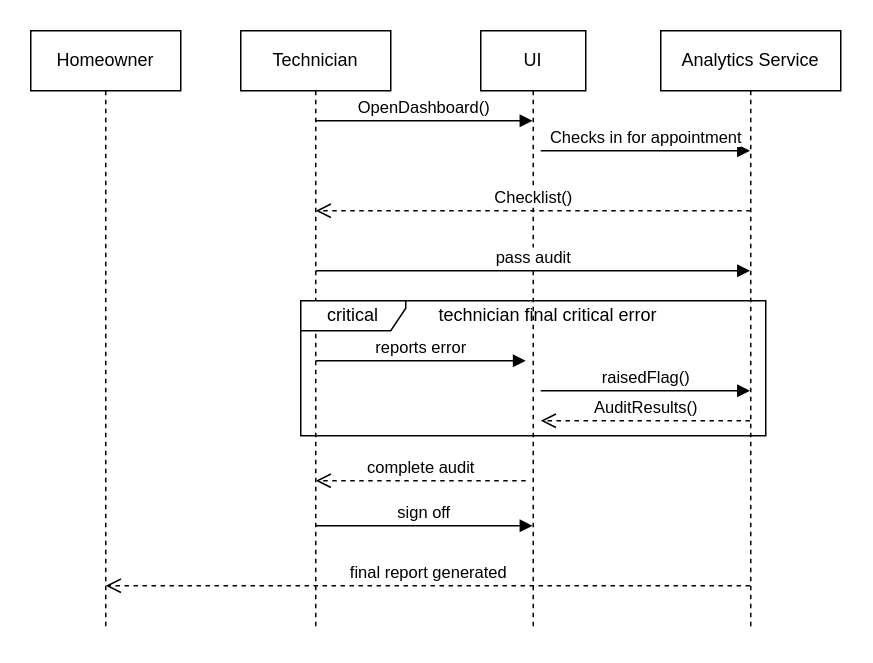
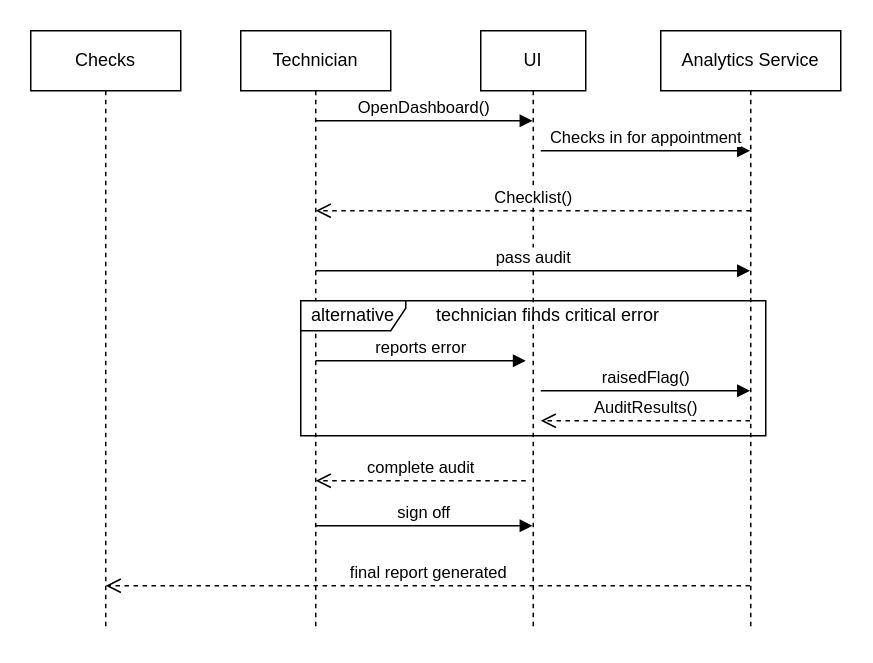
- <mxCell id="3" value="Homeowner" style="shape=umlLifeline;perimeter=lifelinePerimeter;whiteSpace=wrap;html=1;container=0;dropTarget=0;collapsible=0;recursiveResize=0;outlineConnect=0;portConstraint=eastwest;newEdgeStyle={&quot;edgeStyle&quot;:&quot;elbowEdgeStyle&quot;,&quot;elbow&quot;:&quot;vertical&quot;,&quot;curved&quot;:0,&quot;rounded&quot;:0};" parent="1" vertex="1"><mxGeometry x="20" y="20" width="100" height="400" as="geometry" /></mxCell>
+ <mxCell id="3" value="Checks" style="shape=umlLifeline;perimeter=lifelinePerimeter;whiteSpace=wrap;html=1;container=0;dropTarget=0;collapsible=0;recursiveResize=0;outlineConnect=0;portConstraint=eastwest;newEdgeStyle={&quot;edgeStyle&quot;:&quot;elbowEdgeStyle&quot;,&quot;elbow&quot;:&quot;vertical&quot;,&quot;curved&quot;:0,&quot;rounded&quot;:0};" parent="1" vertex="1"><mxGeometry x="20" y="20" width="100" height="400" as="geometry" /></mxCell>
- <mxCell id="10" value="critical" style="shape=umlFrame;whiteSpace=wrap;html=1;pointerEvents=0;width=70;height=20;" vertex="1" parent="1"><mxGeometry x="200" y="200" width="310" height="90" as="geometry" /></mxCell>
+ <mxCell id="10" value="alternative" style="shape=umlFrame;whiteSpace=wrap;html=1;pointerEvents=0;width=70;height=20;" vertex="1" parent="1"><mxGeometry x="200" y="200" width="310" height="90" as="geometry" /></mxCell>
- <mxCell id="11" value="technician final critical error" style="text;html=1;strokeColor=none;fillColor=none;align=center;verticalAlign=middle;whiteSpace=wrap;rounded=0;" vertex="1" parent="1"><mxGeometry x="280" y="200" width="170" height="20" as="geometry" /></mxCell>
+ <mxCell id="11" value="technician finds critical error" style="text;html=1;strokeColor=none;fillColor=none;align=center;verticalAlign=middle;whiteSpace=wrap;rounded=0;" vertex="1" parent="1"><mxGeometry x="280" y="200" width="170" height="20" as="geometry" /></mxCell>
